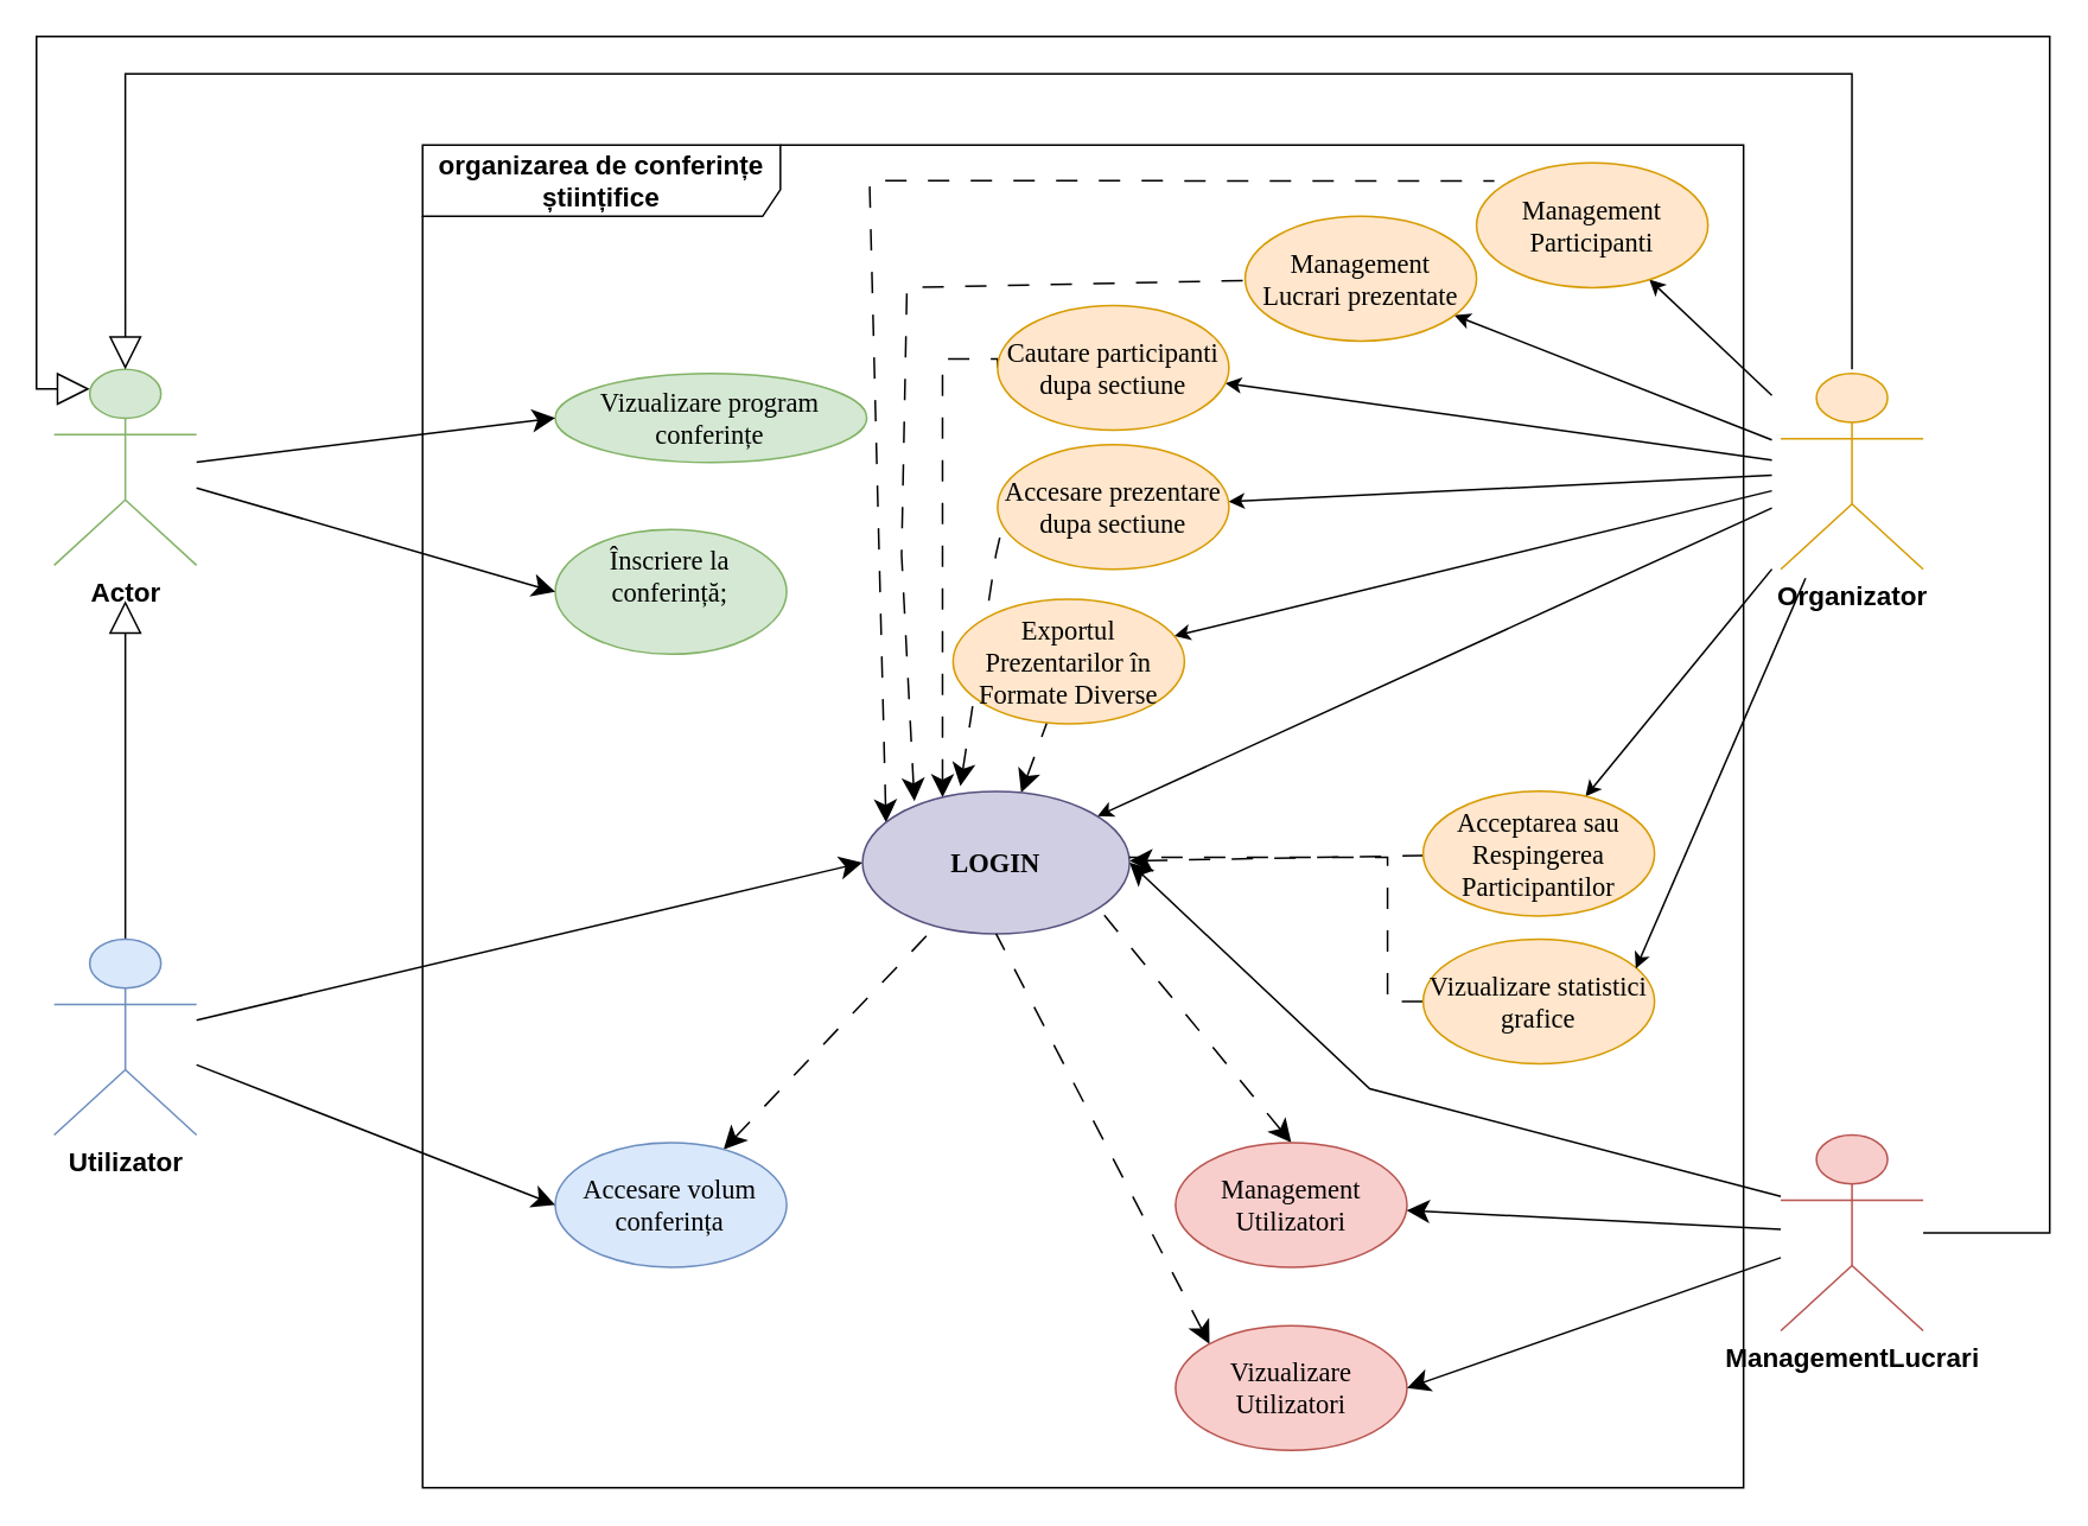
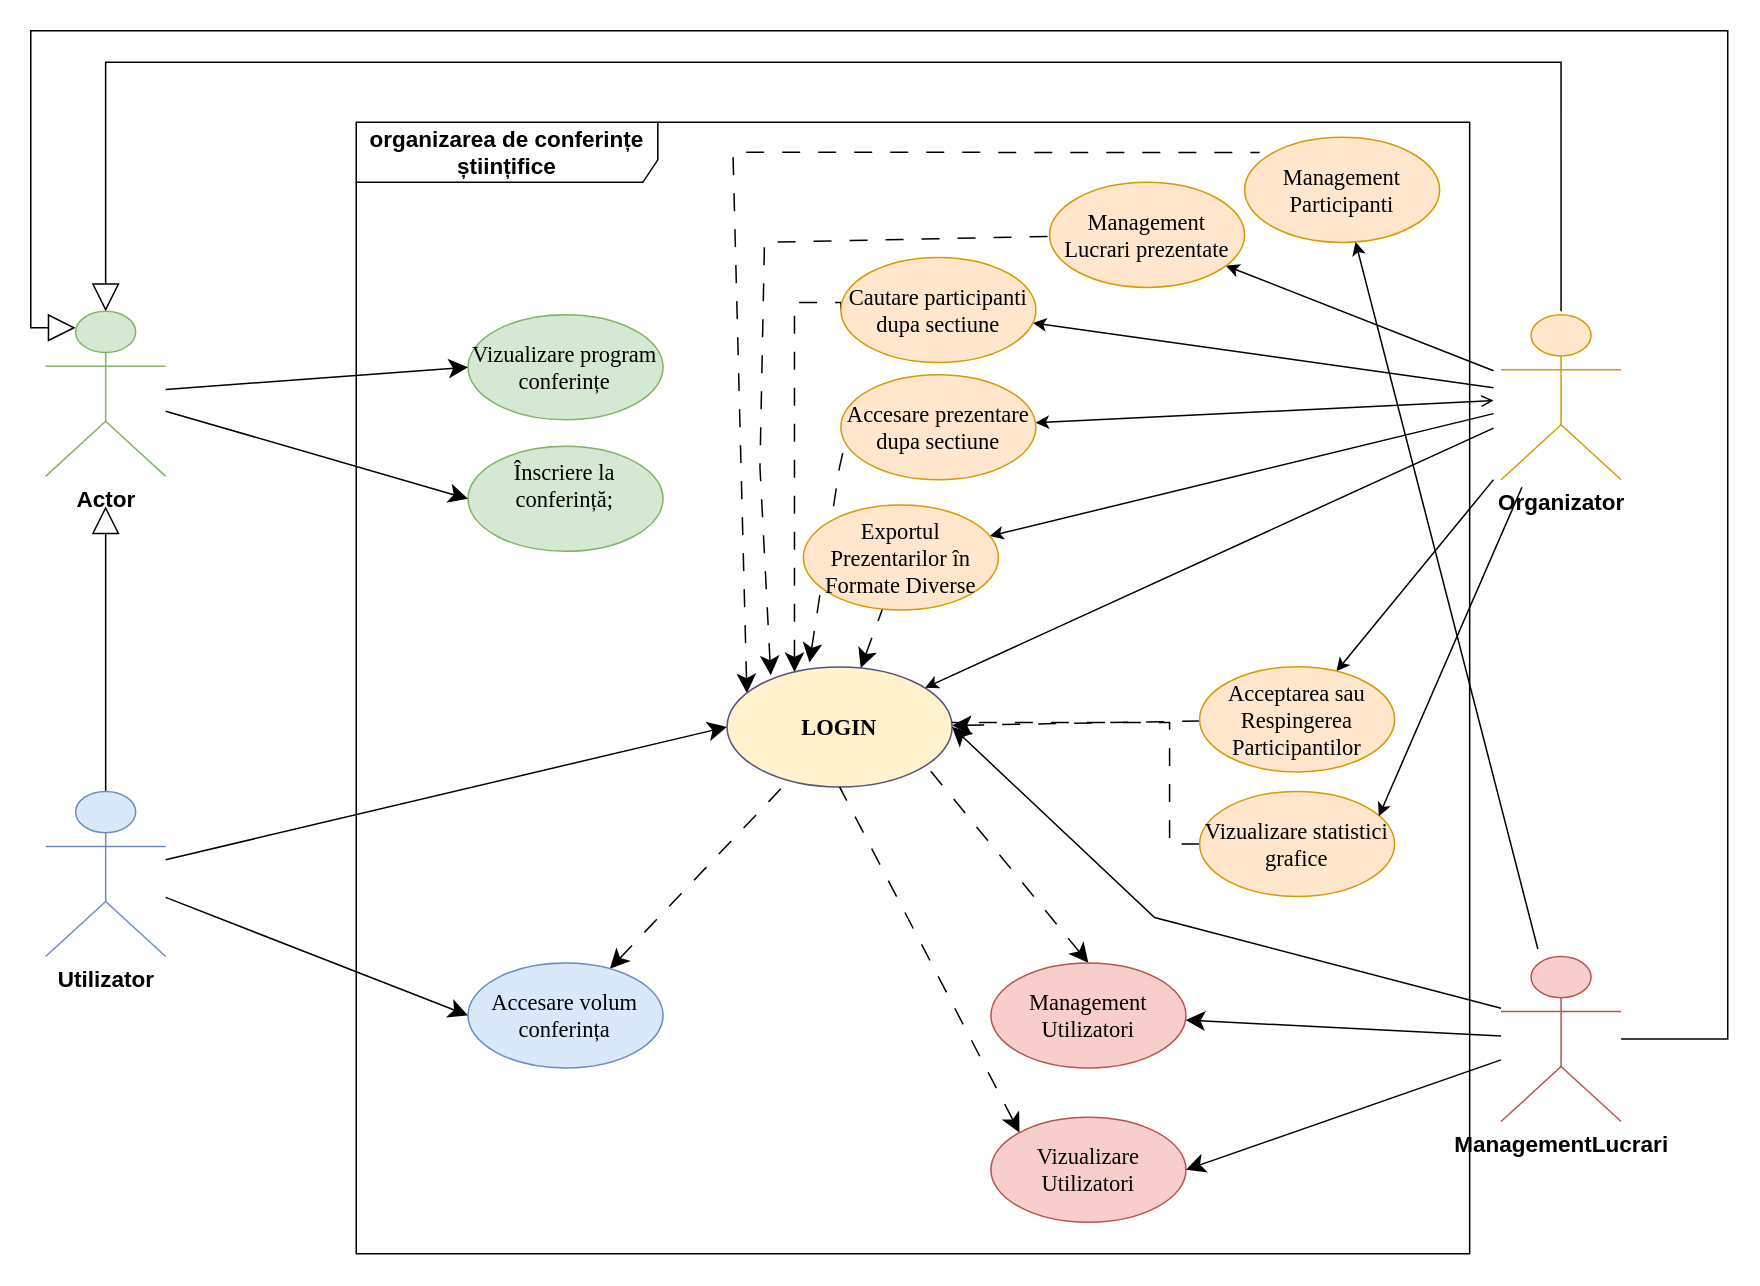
- <mxCell id="22" style="edgeStyle=none;rounded=0;orthogonalLoop=1;jettySize=auto;html=1;strokeColor=default;align=center;verticalAlign=middle;fontFamily=Helvetica;fontSize=11;fontColor=default;labelBackgroundColor=default;startArrow=classic;startFill=1;endArrow=none;endFill=0;targetPerimeterSpacing=5;" edge="1" parent="1" source="23" target="6"><mxGeometry relative="1" as="geometry" /></mxCell>
+ <mxCell id="22" style="edgeStyle=none;rounded=0;orthogonalLoop=1;jettySize=auto;html=1;strokeColor=default;align=center;verticalAlign=middle;fontFamily=Helvetica;fontSize=11;fontColor=default;labelBackgroundColor=default;startArrow=classic;startFill=1;endArrow=none;endFill=0;targetPerimeterSpacing=5;" edge="1" parent="1" source="23" target="7"><mxGeometry relative="1" as="geometry" /></mxCell>
- <mxCell id="11" value="Vizualizare program conferințe" style="ellipse;html=1;verticalAlign=middle;fontFamily=Times New Roman;whiteSpace=wrap;fillColor=#d5e8d4;strokeColor=#82b366;fontSize=15;" vertex="1" parent="1"><mxGeometry x="311.429" y="209.207" width="175" height="50" as="geometry" /></mxCell>
+ <mxCell id="11" value="Vizualizare program conferințe" style="ellipse;html=1;verticalAlign=middle;fontFamily=Times New Roman;whiteSpace=wrap;fillColor=#d5e8d4;strokeColor=#82b366;fontSize=15;" vertex="1" parent="1"><mxGeometry x="311.429" y="209.207" width="130" height="70" as="geometry" /></mxCell>
- <mxCell id="40" style="edgeStyle=none;rounded=0;orthogonalLoop=1;jettySize=auto;html=1;strokeColor=default;align=center;verticalAlign=middle;fontFamily=Helvetica;fontSize=11;fontColor=default;labelBackgroundColor=default;startArrow=classic;startFill=1;endArrow=none;endFill=0;targetPerimeterSpacing=5;" edge="1" parent="1" source="41" target="6"><mxGeometry relative="1" as="geometry" /></mxCell>
+ <mxCell id="40" style="edgeStyle=none;rounded=0;orthogonalLoop=1;jettySize=auto;html=1;strokeColor=default;align=center;verticalAlign=middle;fontFamily=Helvetica;fontSize=11;fontColor=default;labelBackgroundColor=default;startArrow=classic;startFill=1;endArrow=open;endFill=0;targetPerimeterSpacing=5;" edge="1" parent="1" source="41" target="6"><mxGeometry relative="1" as="geometry" /></mxCell>
- <mxCell id="19" value="LOGIN" style="ellipse;html=1;verticalAlign=middle;fontFamily=Times New Roman;whiteSpace=wrap;fillColor=#d0cee2;strokeColor=#56517e;fontSize=15;fontStyle=1" vertex="1" parent="1"><mxGeometry x="484.071" y="443.916" width="150" height="80" as="geometry" /></mxCell>
+ <mxCell id="19" value="LOGIN" style="ellipse;html=1;verticalAlign=middle;fontFamily=Times New Roman;whiteSpace=wrap;fillColor=#fff2cc;strokeColor=#56517e;fontSize=15;fontStyle=1;" vertex="1" parent="1"><mxGeometry x="484.071" y="443.916" width="150" height="80" as="geometry" /></mxCell>
